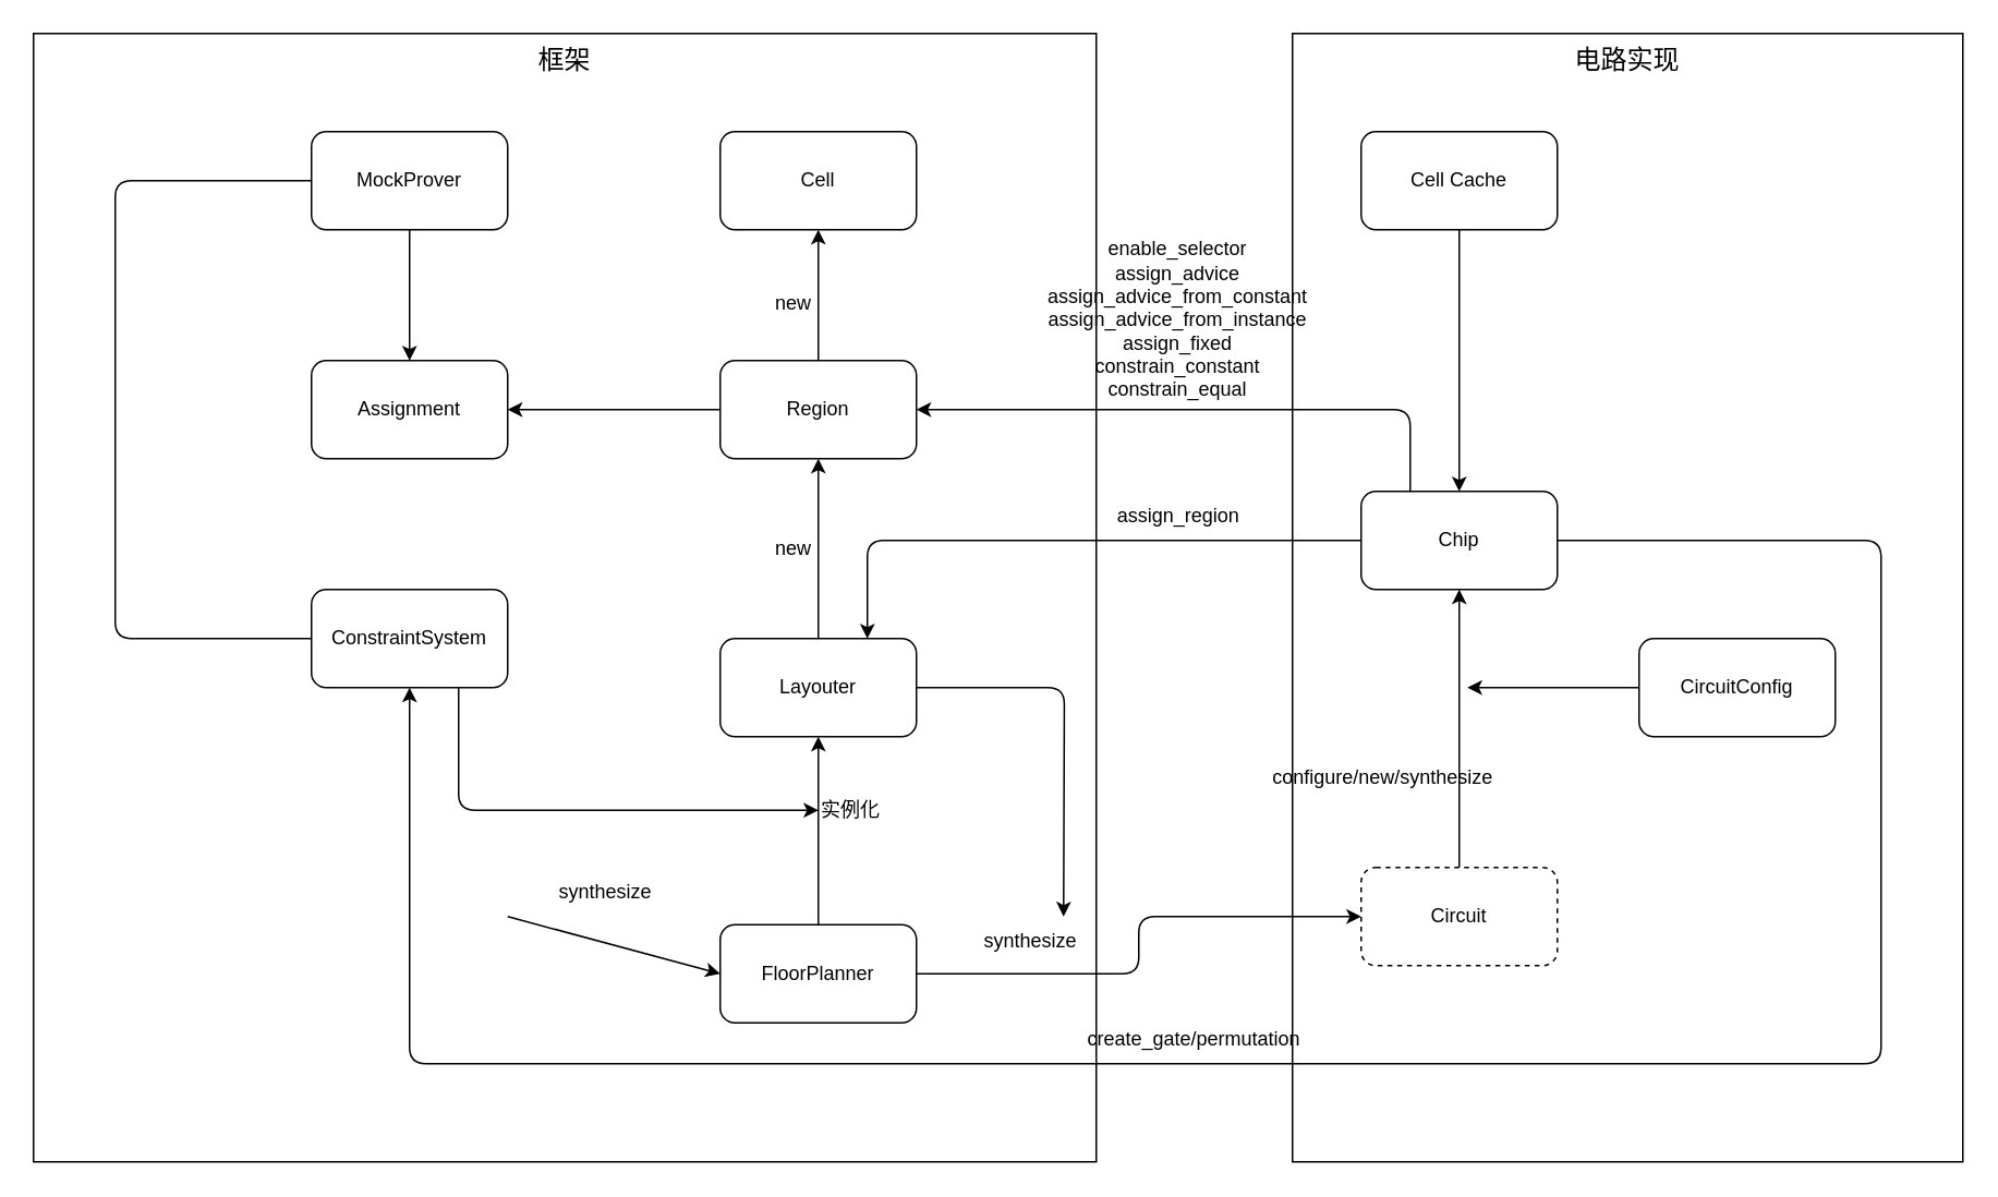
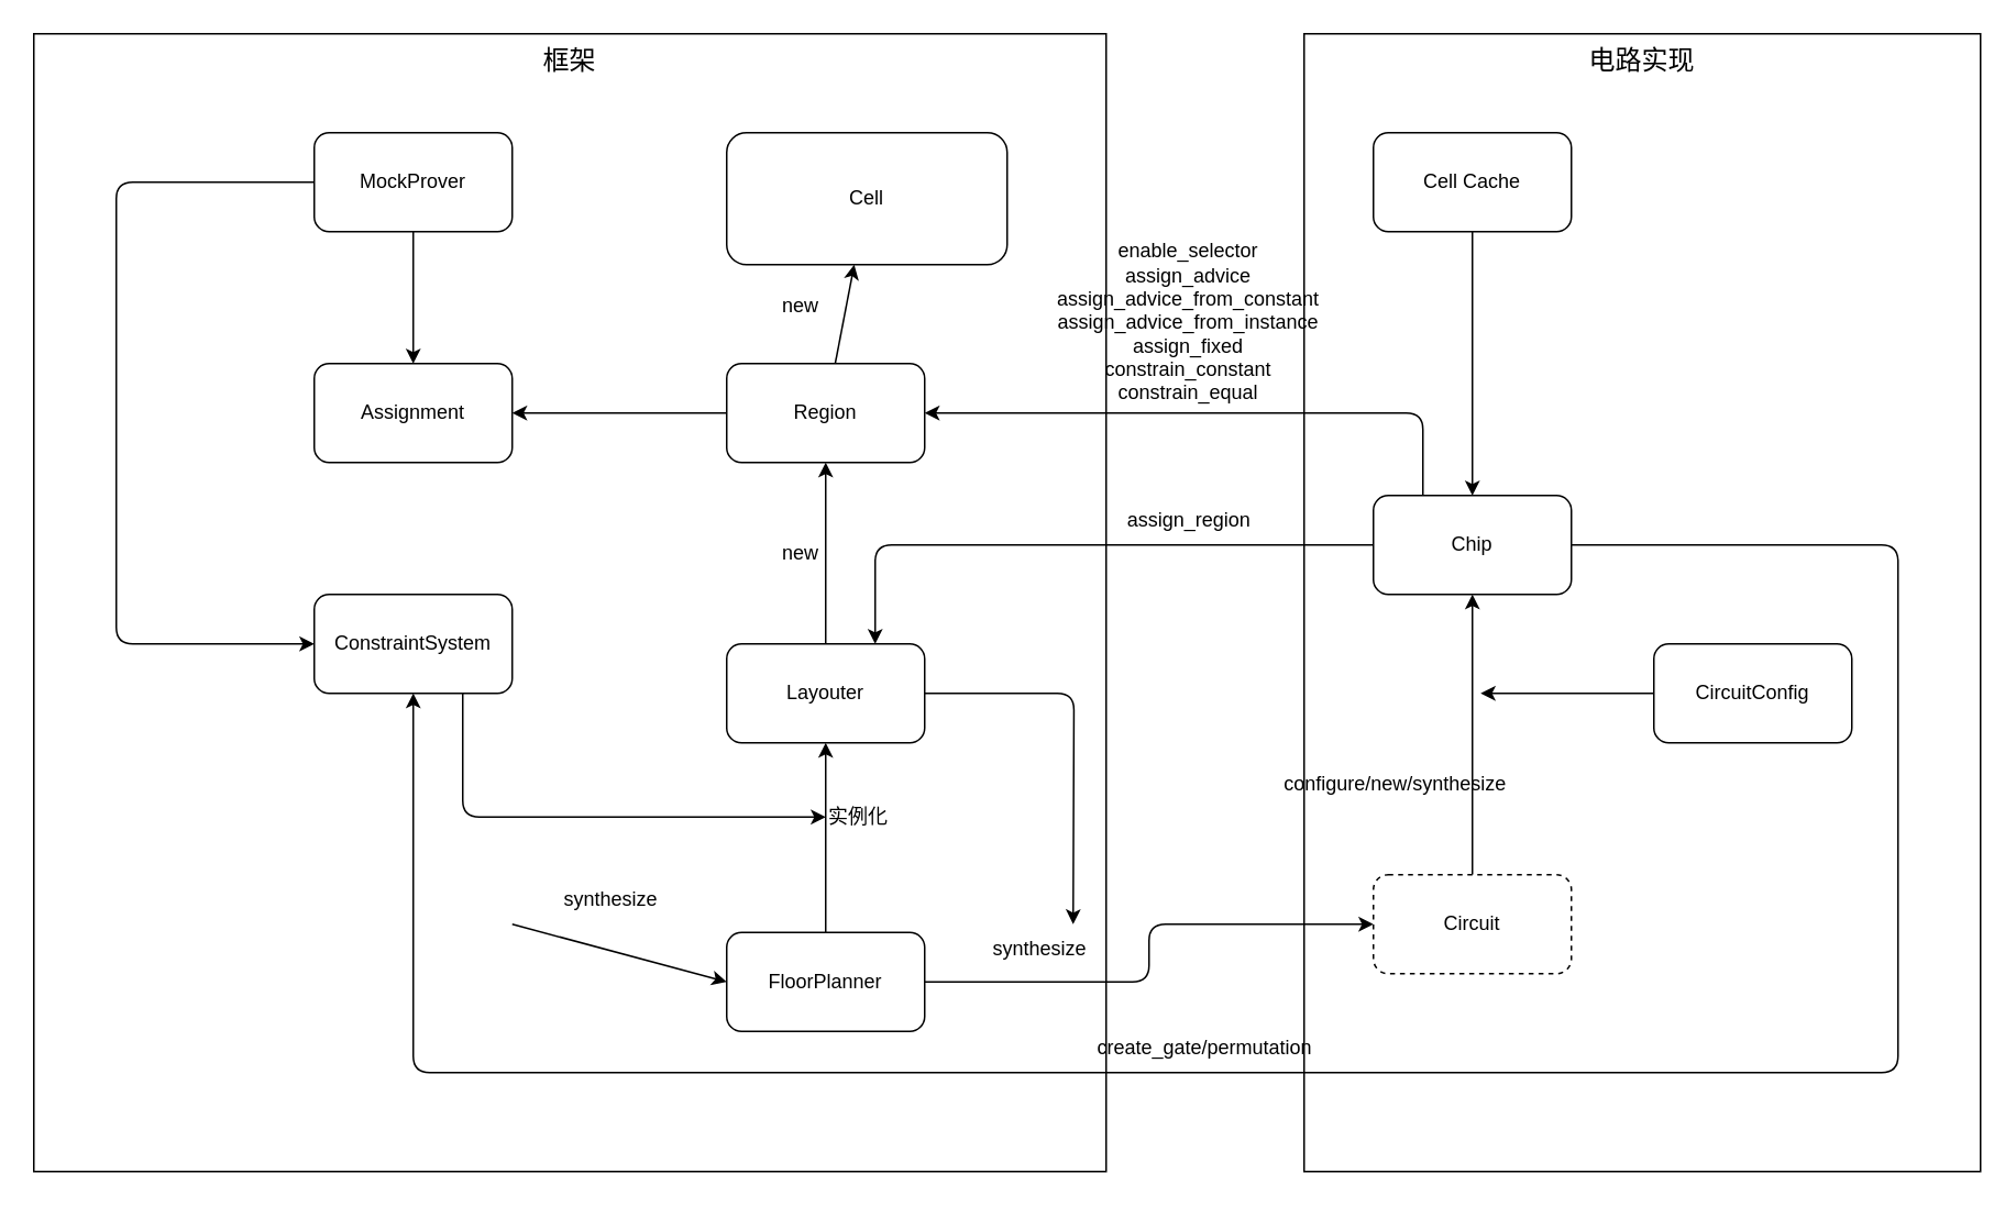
- <mxCell id="19" value="Cell" style="whiteSpace=wrap;html=1;rounded=1;" vertex="1" parent="1"><mxGeometry x="440" y="80" width="120" height="60" as="geometry" /></mxCell>
+ <mxCell id="19" value="Cell" style="whiteSpace=wrap;html=1;rounded=1;" vertex="1" parent="1"><mxGeometry x="440" y="80" width="170" height="80" as="geometry" /></mxCell>
- <mxCell id="5" value="" style="edgeStyle=orthogonalEdgeStyle;html=1;entryX=0;entryY=0.5;entryDx=0;entryDy=0;endArrow=none;" edge="1" parent="1" source="6" target="10"><mxGeometry relative="1" as="geometry"><Array as="points"><mxPoint x="70" y="110" /><mxPoint x="70" y="390" /></Array></mxGeometry></mxCell>
+ <mxCell id="5" value="" style="edgeStyle=orthogonalEdgeStyle;html=1;entryX=0;entryY=0.5;entryDx=0;entryDy=0;" edge="1" parent="1" source="6" target="10"><mxGeometry relative="1" as="geometry"><Array as="points"><mxPoint x="70" y="110" /><mxPoint x="70" y="390" /></Array></mxGeometry></mxCell>
